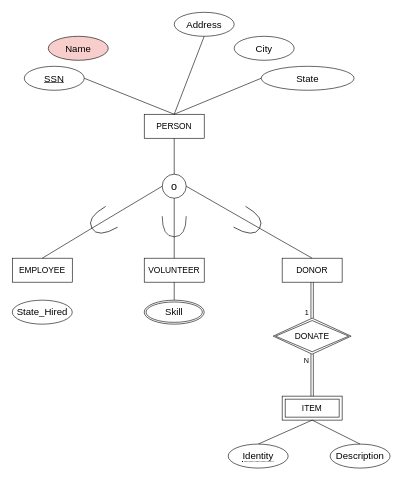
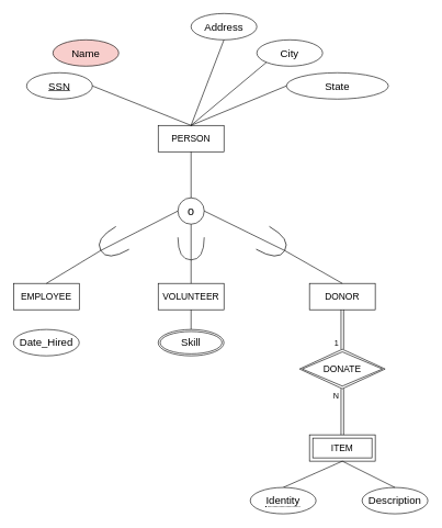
+ <mxCell id="22" value="" style="endArrow=none;html=1;rounded=0;exitX=0.5;exitY=0;exitDx=0;exitDy=0;entryX=0;entryY=1;entryDx=0;entryDy=0;" parent="1" source="2" target="11" edge="1"><mxGeometry relative="1" as="geometry"><mxPoint x="310" y="210" as="sourcePoint" /><mxPoint x="180" y="170" as="targetPoint" /></mxGeometry></mxCell>
- <mxCell id="24" value="&lt;font style=&quot;font-size: 18px&quot;&gt;o&lt;/font&gt;" style="ellipse;whiteSpace=wrap;html=1;align=center;" parent="1" vertex="1"><mxGeometry x="270" y="290" width="40" height="40" as="geometry" /></mxCell>
+ <mxCell id="24" value="&lt;font style=&quot;font-size: 18px&quot;&gt;o&lt;/font&gt;" style="ellipse;whiteSpace=wrap;html=1;align=center;" parent="1" vertex="1"><mxGeometry x="270" y="300" width="40" height="40" as="geometry" /></mxCell>
- <mxCell id="13" value="&lt;font size=&quot;3&quot;&gt;State_Hired&lt;/font&gt;" style="ellipse;whiteSpace=wrap;html=1;align=center;" parent="1" vertex="1"><mxGeometry x="20" y="500" width="100" height="40" as="geometry" /></mxCell>
+ <mxCell id="13" value="&lt;font size=&quot;3&quot;&gt;Date_Hired&lt;/font&gt;" style="ellipse;whiteSpace=wrap;html=1;align=center;" parent="1" vertex="1"><mxGeometry x="20" y="500" width="100" height="40" as="geometry" /></mxCell>
